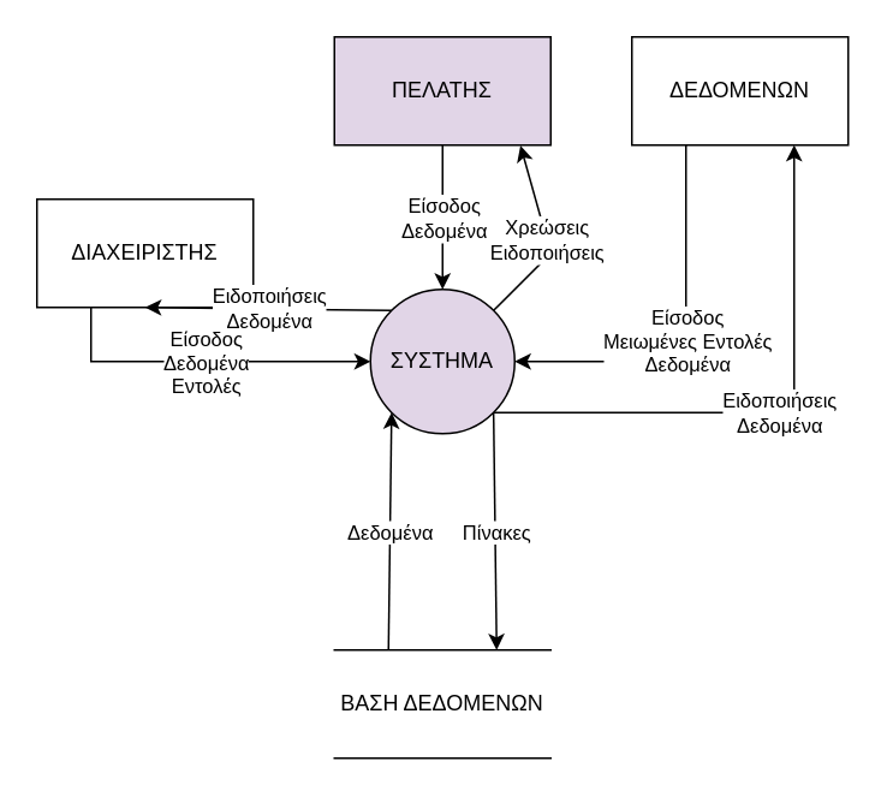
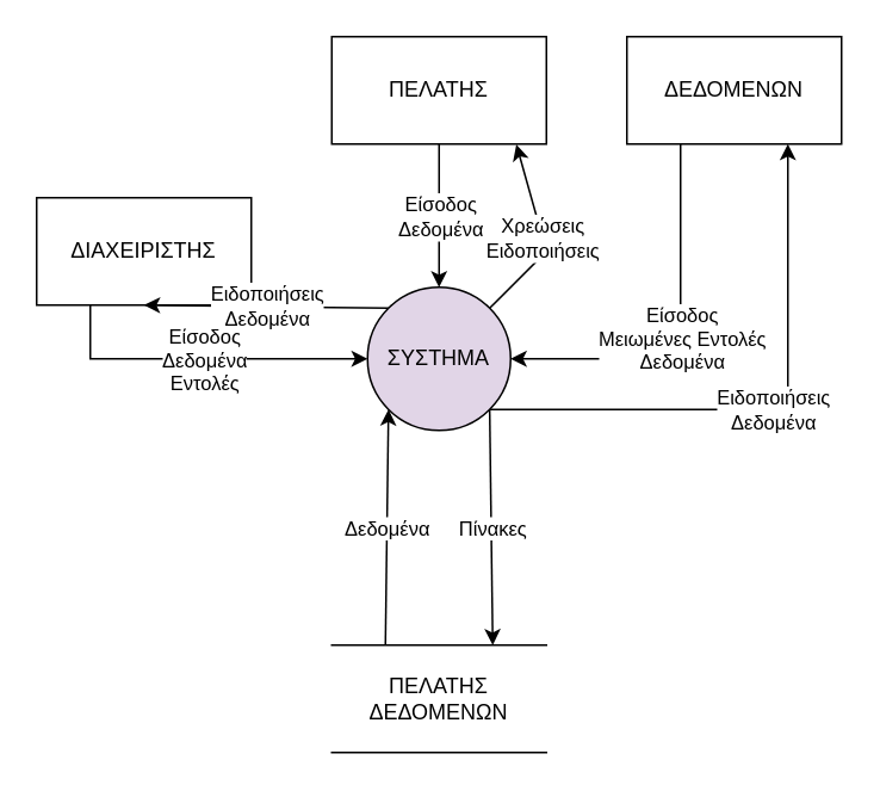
- <mxCell id="3" value="&lt;div&gt;ΠΕΛΑΤΗΣ&lt;/div&gt;" style="rounded=0;whiteSpace=wrap;html=1;fillColor=#e1d5e7;" parent="1" vertex="1"><mxGeometry x="185" y="20" width="120" height="60" as="geometry" /></mxCell>
+ <mxCell id="3" value="&lt;div&gt;ΠΕΛΑΤΗΣ&lt;/div&gt;" style="rounded=0;whiteSpace=wrap;html=1;" parent="1" vertex="1"><mxGeometry x="185" y="20" width="120" height="60" as="geometry" /></mxCell>
- <mxCell id="6" value="ΒΑΣΗ ΔΕΔΟΜΕΝΩΝ" style="shape=partialRectangle;whiteSpace=wrap;html=1;top=1;bottom=1;fillColor=none;left=0;right=0;" parent="1" vertex="1"><mxGeometry x="185" y="360" width="120" height="60" as="geometry" /></mxCell>
+ <mxCell id="6" value="ΠΕΛΑΤΗΣ ΔΕΔΟΜΕΝΩΝ" style="shape=partialRectangle;whiteSpace=wrap;html=1;top=1;bottom=1;fillColor=none;left=0;right=0;" parent="1" vertex="1"><mxGeometry x="185" y="360" width="120" height="60" as="geometry" /></mxCell>
